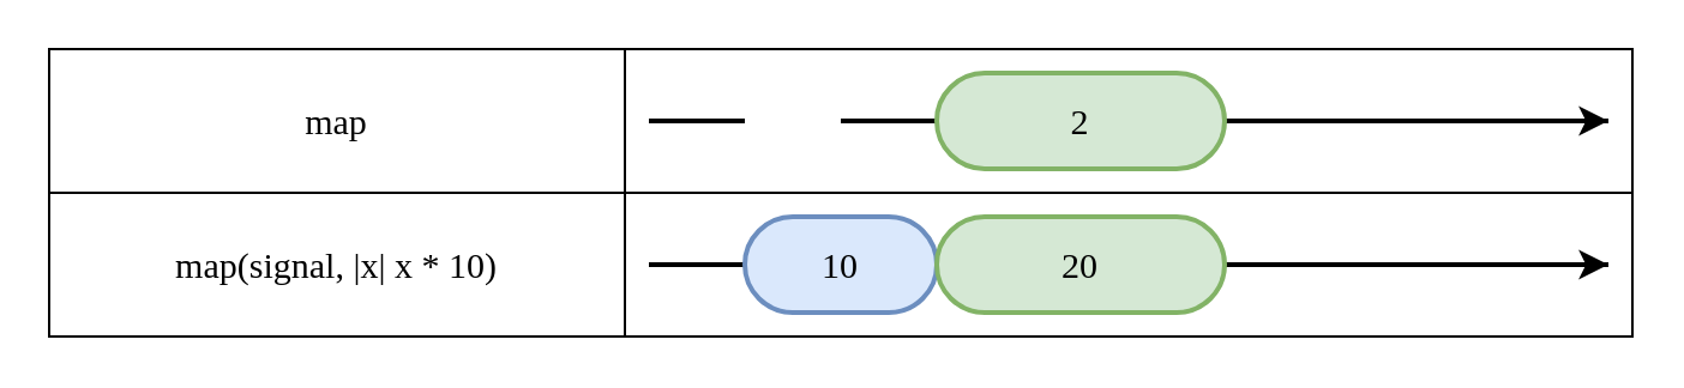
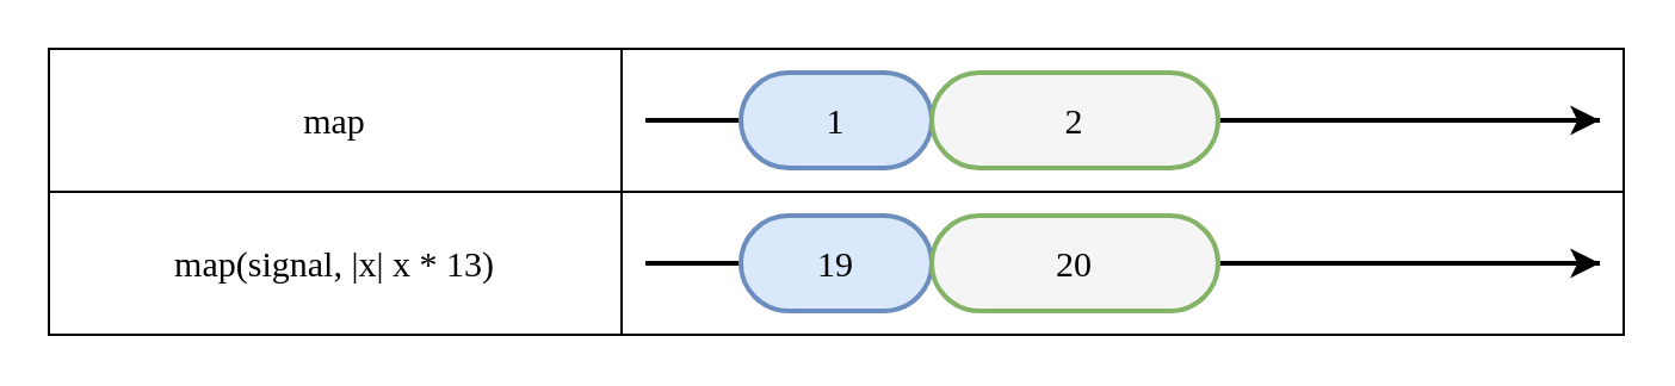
+ <mxCell id="19" value="1" style="rounded=1;whiteSpace=wrap;html=1;fillColor=#dae8fc;strokeColor=#6c8ebf;strokeWidth=2;fontFamily=Lucida Console;fontSize=15;arcSize=50;" vertex="1" parent="14"><mxGeometry x="40" width="80" height="40" as="geometry" /></mxCell>
- <mxCell id="20" value="2" style="rounded=1;whiteSpace=wrap;html=1;fillColor=#d5e8d4;strokeColor=#82b366;strokeWidth=2;fontFamily=Lucida Console;fontSize=15;arcSize=50;" vertex="1" parent="14"><mxGeometry x="120" width="120" height="40" as="geometry" /></mxCell>
+ <mxCell id="20" value="2" style="rounded=1;whiteSpace=wrap;html=1;fillColor=#f5f5f5;strokeColor=#82b366;strokeWidth=2;fontFamily=Lucida Console;fontSize=15;arcSize=50;" vertex="1" parent="14"><mxGeometry x="120" width="120" height="40" as="geometry" /></mxCell>
- <mxCell id="7" value="map(signal, |x| x * 10)" style="shape=partialRectangle;html=1;whiteSpace=wrap;connectable=0;strokeColor=inherit;overflow=hidden;fillColor=none;top=0;left=0;bottom=0;right=0;pointerEvents=1;fontSize=15;fontFamily=Lucida Console;align=center;strokeWidth=2;" parent="6" vertex="1"><mxGeometry width="240" height="60" as="geometry"><mxRectangle width="240" height="60" as="alternateBounds" /></mxGeometry></mxCell>
+ <mxCell id="7" value="map(signal, |x| x * 13)" style="shape=partialRectangle;html=1;whiteSpace=wrap;connectable=0;strokeColor=inherit;overflow=hidden;fillColor=none;top=0;left=0;bottom=0;right=0;pointerEvents=1;fontSize=15;fontFamily=Lucida Console;align=center;strokeWidth=2;" parent="6" vertex="1"><mxGeometry width="240" height="60" as="geometry"><mxRectangle width="240" height="60" as="alternateBounds" /></mxGeometry></mxCell>
- <mxCell id="21" value="10" style="rounded=1;whiteSpace=wrap;html=1;fillColor=#dae8fc;strokeColor=#6c8ebf;strokeWidth=2;fontFamily=Lucida Console;fontSize=15;arcSize=50;" vertex="1" parent="1"><mxGeometry x="310" y="90" width="80" height="40" as="geometry" /></mxCell>
+ <mxCell id="21" value="19" style="rounded=1;whiteSpace=wrap;html=1;fillColor=#dae8fc;strokeColor=#6c8ebf;strokeWidth=2;fontFamily=Lucida Console;fontSize=15;arcSize=50;" vertex="1" parent="1"><mxGeometry x="310" y="90" width="80" height="40" as="geometry" /></mxCell>
- <mxCell id="22" value="20" style="rounded=1;whiteSpace=wrap;html=1;fillColor=#d5e8d4;strokeColor=#82b366;strokeWidth=2;fontFamily=Lucida Console;fontSize=15;arcSize=50;" vertex="1" parent="1"><mxGeometry x="390" y="90" width="120" height="40" as="geometry" /></mxCell>
+ <mxCell id="22" value="20" style="rounded=1;whiteSpace=wrap;html=1;fillColor=#f5f5f5;strokeColor=#82b366;strokeWidth=2;fontFamily=Lucida Console;fontSize=15;arcSize=50;" vertex="1" parent="1"><mxGeometry x="390" y="90" width="120" height="40" as="geometry" /></mxCell>
